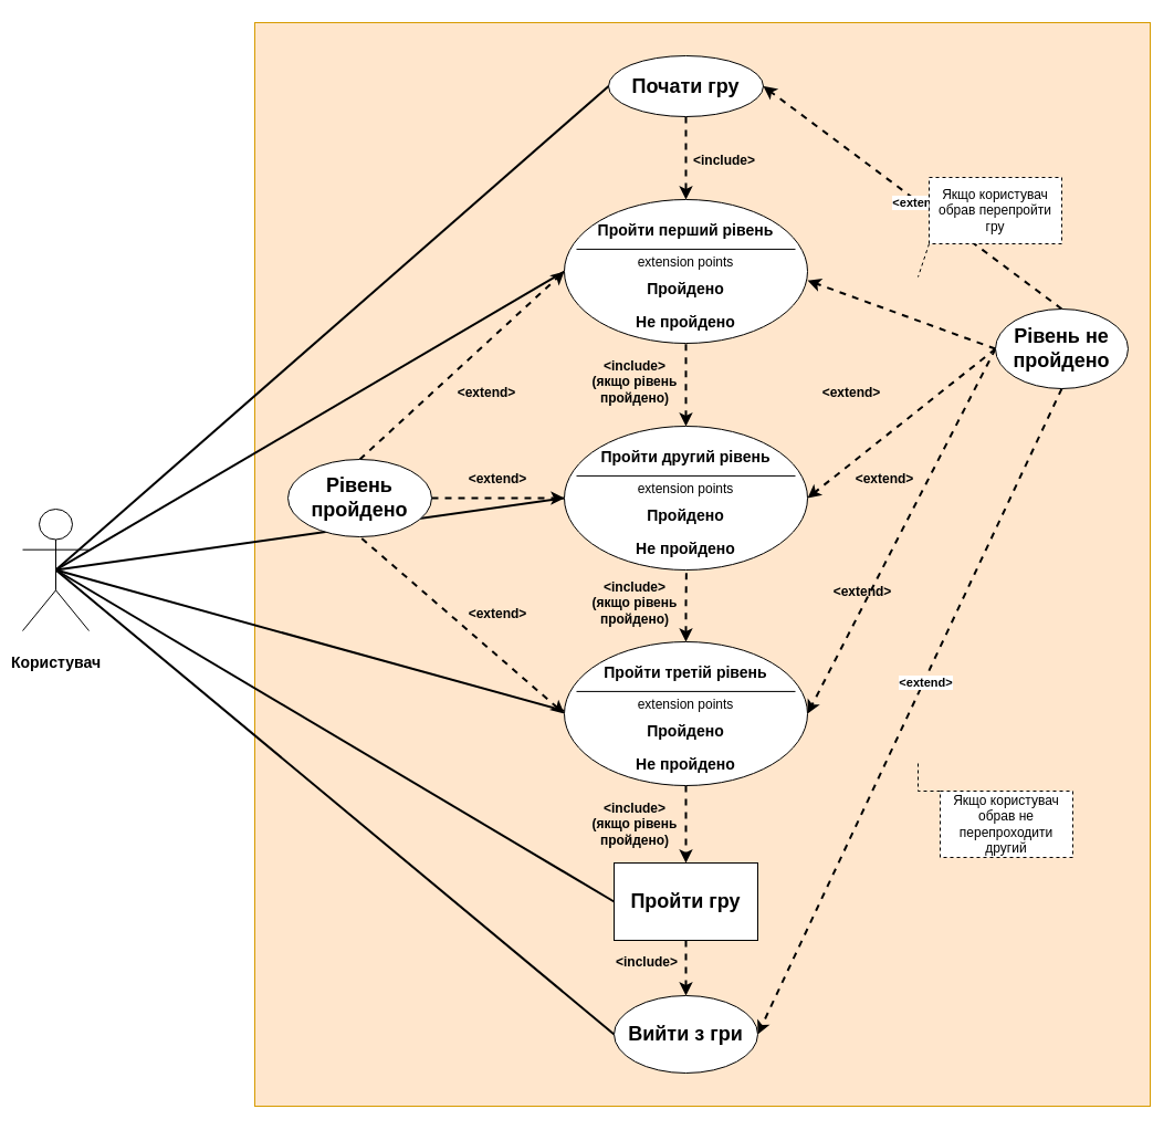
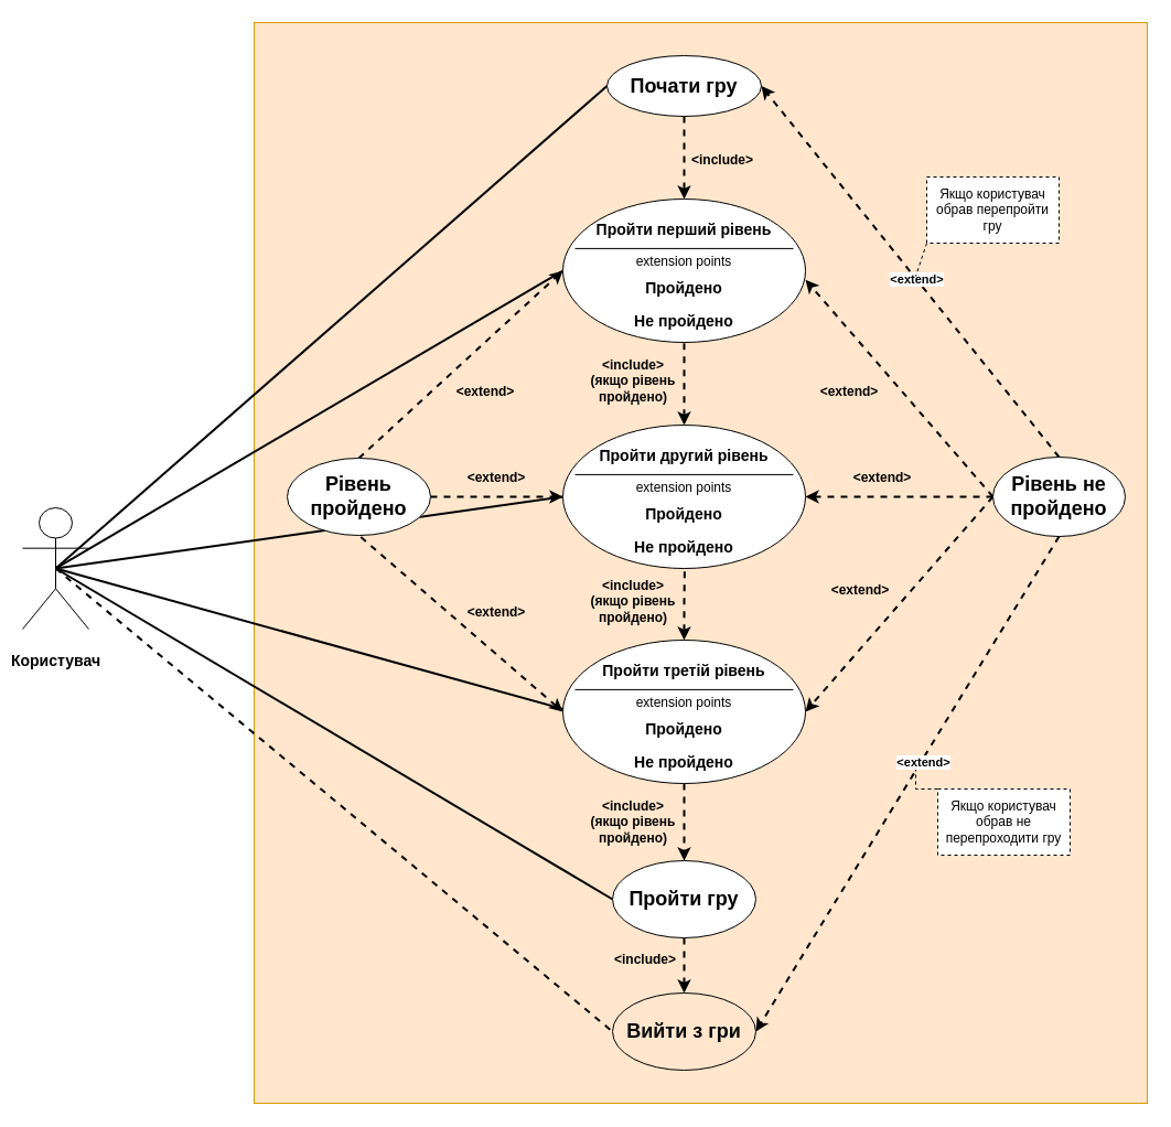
- <mxCell id="27" value="&lt;h2&gt;Рівень не пройдено&lt;/h2&gt;" style="ellipse;whiteSpace=wrap;html=1;" vertex="1" parent="1"><mxGeometry x="900" y="279" width="120" height="72" as="geometry" /></mxCell>
+ <mxCell id="27" value="&lt;h2&gt;Рівень не пройдено&lt;/h2&gt;" style="ellipse;whiteSpace=wrap;html=1;" vertex="1" parent="1"><mxGeometry x="900" y="414" width="120" height="72" as="geometry" /></mxCell>
- <mxCell id="6" style="rounded=0;orthogonalLoop=1;jettySize=auto;html=1;exitX=0.5;exitY=0.5;exitDx=0;exitDy=0;exitPerimeter=0;entryX=0;entryY=0.5;entryDx=0;entryDy=0;strokeWidth=2;endArrow=none;endFill=0;" edge="1" parent="1" source="9" target="56"><mxGeometry relative="1" as="geometry" /></mxCell>
+ <mxCell id="6" style="rounded=0;orthogonalLoop=1;jettySize=auto;html=1;exitX=0.5;exitY=0.5;exitDx=0;exitDy=0;exitPerimeter=0;entryX=0;entryY=0.5;entryDx=0;entryDy=0;strokeWidth=2;endArrow=none;endFill=0;dashed=1;" edge="1" parent="1" source="9" target="56"><mxGeometry relative="1" as="geometry" /></mxCell>
- <mxCell id="59" value="Якщо користувач обрав не перепроходити другий" style="rounded=0;whiteSpace=wrap;html=1;dashed=1;" vertex="1" parent="1"><mxGeometry x="850" y="715" width="120" height="60" as="geometry" /></mxCell>
+ <mxCell id="59" value="Якщо користувач обрав не перепроходити гру" style="rounded=0;whiteSpace=wrap;html=1;dashed=1;" vertex="1" parent="1"><mxGeometry x="850" y="715" width="120" height="60" as="geometry" /></mxCell>
- <mxCell id="35" value="&lt;h2&gt;Пройти гру&lt;/h2&gt;" style="whiteSpace=wrap;html=1;rounded=0;" vertex="1" parent="1"><mxGeometry x="555" y="780" width="130" height="70" as="geometry" /></mxCell>
+ <mxCell id="35" value="&lt;h2&gt;Пройти гру&lt;/h2&gt;" style="ellipse;whiteSpace=wrap;html=1;" vertex="1" parent="1"><mxGeometry x="555" y="780" width="130" height="70" as="geometry" /></mxCell>
- <mxCell id="56" value="&lt;h2&gt;Вийти з гри&lt;/h2&gt;" style="ellipse;whiteSpace=wrap;html=1;" vertex="1" parent="1"><mxGeometry x="555" y="900" width="130" height="70" as="geometry" /></mxCell>
+ <mxCell id="56" value="&lt;h2&gt;Вийти з гри&lt;/h2&gt;" style="ellipse;whiteSpace=wrap;html=1;fillColor=#ffe6cc;" vertex="1" parent="1"><mxGeometry x="555" y="900" width="130" height="70" as="geometry" /></mxCell>
